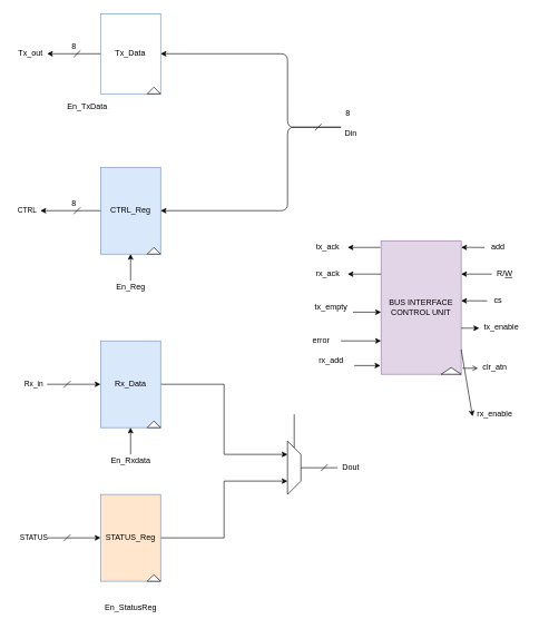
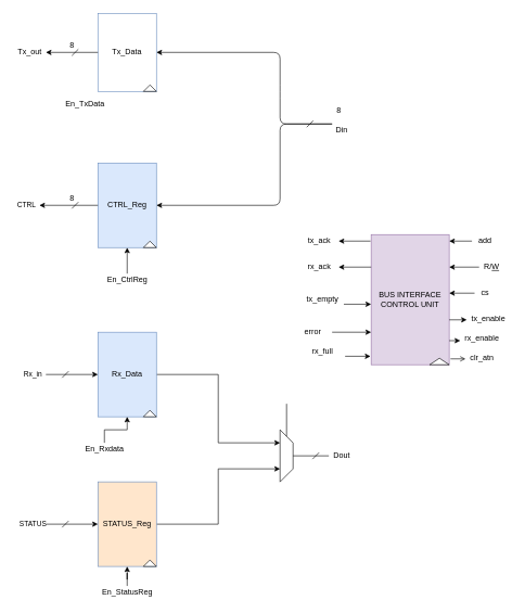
- <mxCell id="10" value="En_Reg" style="text;html=1;align=center;verticalAlign=middle;resizable=0;points=[];autosize=1;" parent="1" vertex="1"><mxGeometry x="155" y="420" width="80" height="20" as="geometry" /></mxCell>
+ <mxCell id="10" value="En_CtrlReg" style="text;html=1;align=center;verticalAlign=middle;resizable=0;points=[];autosize=1;" parent="1" vertex="1"><mxGeometry x="155" y="420" width="80" height="20" as="geometry" /></mxCell>
- <mxCell id="45" value="rx_add" style="text;html=1;align=center;verticalAlign=middle;resizable=0;points=[];autosize=1;" vertex="1" parent="1"><mxGeometry x="470" y="530" width="50" height="20" as="geometry" /></mxCell>
+ <mxCell id="45" value="rx_full" style="text;html=1;align=center;verticalAlign=middle;resizable=0;points=[];autosize=1;" vertex="1" parent="1"><mxGeometry x="470" y="530" width="50" height="20" as="geometry" /></mxCell>
- <mxCell id="48" value="rx_enable" style="text;html=1;align=center;verticalAlign=middle;resizable=0;points=[];autosize=1;" vertex="1" parent="1"><mxGeometry x="705" y="610" width="70" height="20" as="geometry" /></mxCell>
+ <mxCell id="48" value="rx_enable" style="text;html=1;align=center;verticalAlign=middle;resizable=0;points=[];autosize=1;" vertex="1" parent="1"><mxGeometry x="705" y="510" width="70" height="20" as="geometry" /></mxCell>
- <mxCell id="19" value="En_Rxdata" style="text;html=1;align=center;verticalAlign=middle;resizable=0;points=[];autosize=1;" parent="1" vertex="1"><mxGeometry x="160" y="680" width="70" height="20" as="geometry" /></mxCell>
+ <mxCell id="19" value="En_Rxdata" style="text;html=1;align=center;verticalAlign=middle;resizable=0;points=[];autosize=1;" parent="1" vertex="1"><mxGeometry x="125" y="680" width="70" height="20" as="geometry" /></mxCell>
+ <mxCell id="22" style="edgeStyle=orthogonalEdgeStyle;rounded=0;jumpSize=2;orthogonalLoop=1;jettySize=auto;html=1;entryX=1;entryY=0.5;entryDx=0;entryDy=0;" parent="1" source="23" target="21" edge="1"><mxGeometry relative="1" as="geometry" /></mxCell>
